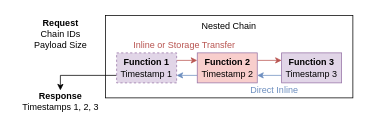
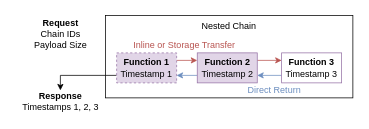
- <mxCell id="8" value="&lt;div&gt;&lt;b&gt;Function 2&lt;/b&gt;&lt;br&gt;&lt;/div&gt;&lt;div&gt;Timestamp 2&lt;br&gt;&lt;/div&gt;" style="rounded=0;whiteSpace=wrap;html=1;fillColor=#f8cecc;strokeColor=#9673a6;" vertex="1" parent="1"><mxGeometry x="262.5" y="70" width="80" height="40" as="geometry" /></mxCell>
+ <mxCell id="8" value="&lt;div&gt;&lt;b&gt;Function 2&lt;/b&gt;&lt;br&gt;&lt;/div&gt;&lt;div&gt;Timestamp 2&lt;br&gt;&lt;/div&gt;" style="rounded=0;whiteSpace=wrap;html=1;fillColor=#e1d5e7;strokeColor=#9673a6;" vertex="1" parent="1"><mxGeometry x="262.5" y="70" width="80" height="40" as="geometry" /></mxCell>
- <mxCell id="10" value="&lt;div&gt;&lt;b&gt;Function 3&lt;/b&gt;&lt;br&gt;&lt;/div&gt;&lt;div&gt;Timestamp 3&lt;br&gt;&lt;/div&gt;" style="rounded=0;whiteSpace=wrap;html=1;fillColor=#e1d5e7;strokeColor=#9673a6;" vertex="1" parent="1"><mxGeometry x="375" y="70" width="80" height="40" as="geometry" /></mxCell>
+ <mxCell id="10" value="&lt;div&gt;&lt;b&gt;Function 3&lt;/b&gt;&lt;br&gt;&lt;/div&gt;&lt;div&gt;Timestamp 3&lt;br&gt;&lt;/div&gt;" style="rounded=0;whiteSpace=wrap;html=1;fillColor=#ffffff;strokeColor=#9673a6;" vertex="1" parent="1"><mxGeometry x="375" y="70" width="80" height="40" as="geometry" /></mxCell>
- <mxCell id="14" value="&lt;font color=&quot;#6C8EBF&quot;&gt;Direct Inline&lt;/font&gt;" style="text;html=1;align=center;verticalAlign=middle;resizable=0;points=[];autosize=1;" vertex="1" parent="1"><mxGeometry x="320" y="110" width="90" height="20" as="geometry" /></mxCell>
+ <mxCell id="14" value="&lt;font color=&quot;#6C8EBF&quot;&gt;Direct Return&lt;/font&gt;" style="text;html=1;align=center;verticalAlign=middle;resizable=0;points=[];autosize=1;" vertex="1" parent="1"><mxGeometry x="320" y="110" width="90" height="20" as="geometry" /></mxCell>
